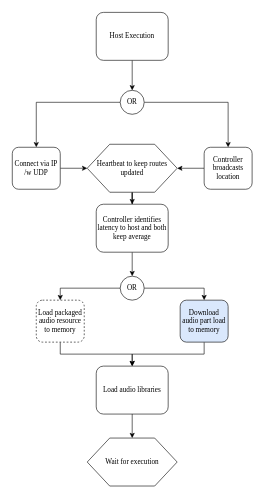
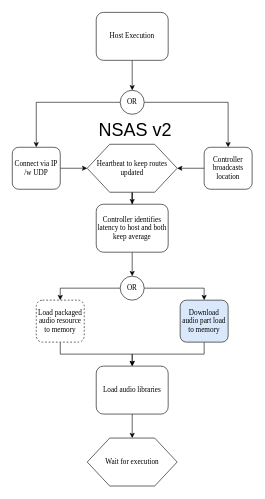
+ <mxCell id="25" value="&lt;font style=&quot;font-size: 30px;&quot;&gt;NSAS v2&lt;/font&gt;" style="text;html=1;strokeColor=none;fillColor=none;align=center;verticalAlign=middle;whiteSpace=wrap;rounded=0;" vertex="1" parent="1"><mxGeometry x="155" y="190" width="140" height="50" as="geometry" /></mxCell>
